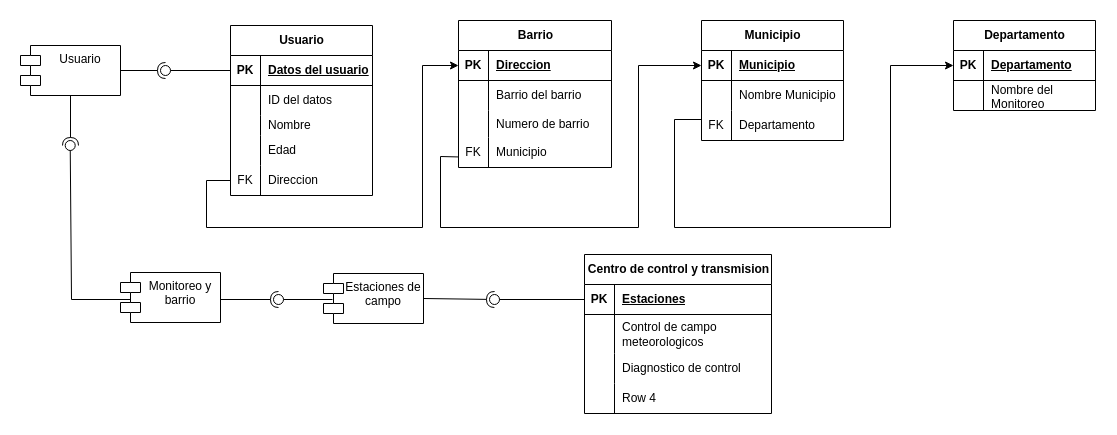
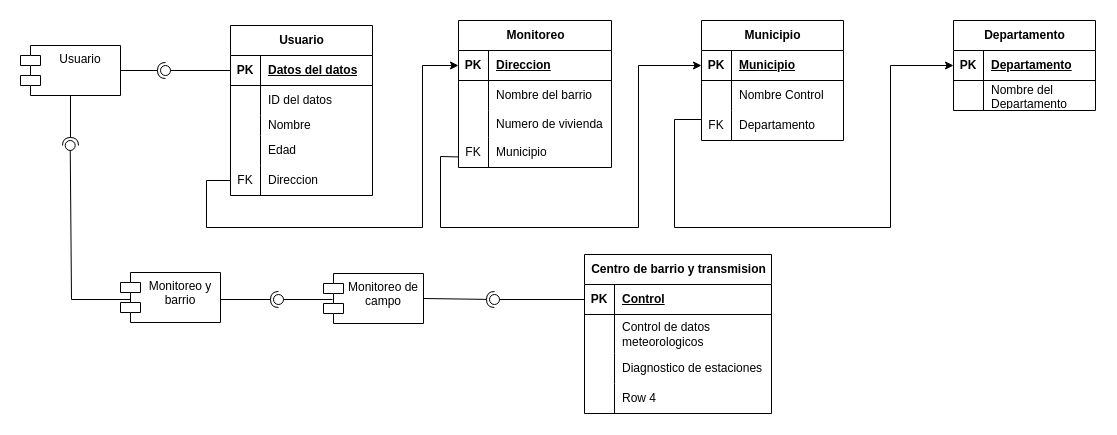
- <mxCell id="29" value="Barrio" style="shape=table;startSize=30;container=1;collapsible=1;childLayout=tableLayout;fixedRows=1;rowLines=0;fontStyle=1;align=center;resizeLast=1;html=1;" vertex="1" parent="1"><mxGeometry x="458" y="20" width="153" height="147" as="geometry"><mxRectangle x="290" y="50" width="70" height="30" as="alternateBounds" /></mxGeometry></mxCell>
+ <mxCell id="29" value="Monitoreo" style="shape=table;startSize=30;container=1;collapsible=1;childLayout=tableLayout;fixedRows=1;rowLines=0;fontStyle=1;align=center;resizeLast=1;html=1;" vertex="1" parent="1"><mxGeometry x="458" y="20" width="153" height="147" as="geometry"><mxRectangle x="290" y="50" width="70" height="30" as="alternateBounds" /></mxGeometry></mxCell>
- <mxCell id="15" value="Datos del usuario" style="shape=partialRectangle;connectable=0;fillColor=none;top=0;left=0;bottom=0;right=0;align=left;spacingLeft=6;fontStyle=5;overflow=hidden;whiteSpace=wrap;html=1;" vertex="1" parent="13"><mxGeometry x="30" width="112" height="30" as="geometry"><mxRectangle width="112" height="30" as="alternateBounds" /></mxGeometry></mxCell>
+ <mxCell id="15" value="Datos del datos" style="shape=partialRectangle;connectable=0;fillColor=none;top=0;left=0;bottom=0;right=0;align=left;spacingLeft=6;fontStyle=5;overflow=hidden;whiteSpace=wrap;html=1;" vertex="1" parent="13"><mxGeometry x="30" width="112" height="30" as="geometry"><mxRectangle width="112" height="30" as="alternateBounds" /></mxGeometry></mxCell>
- <mxCell id="35" value="Barrio del barrio" style="shape=partialRectangle;connectable=0;fillColor=none;top=0;left=0;bottom=0;right=0;align=left;spacingLeft=6;overflow=hidden;whiteSpace=wrap;html=1;" vertex="1" parent="33"><mxGeometry x="30" width="123" height="30" as="geometry"><mxRectangle width="123" height="30" as="alternateBounds" /></mxGeometry></mxCell>
+ <mxCell id="35" value="Nombre del barrio" style="shape=partialRectangle;connectable=0;fillColor=none;top=0;left=0;bottom=0;right=0;align=left;spacingLeft=6;overflow=hidden;whiteSpace=wrap;html=1;" vertex="1" parent="33"><mxGeometry x="30" width="123" height="30" as="geometry"><mxRectangle width="123" height="30" as="alternateBounds" /></mxGeometry></mxCell>
- <mxCell id="49" value="Nombre Municipio" style="shape=partialRectangle;connectable=0;fillColor=none;top=0;left=0;bottom=0;right=0;align=left;spacingLeft=6;overflow=hidden;whiteSpace=wrap;html=1;" vertex="1" parent="47"><mxGeometry x="30" width="112" height="30" as="geometry"><mxRectangle width="112" height="30" as="alternateBounds" /></mxGeometry></mxCell>
+ <mxCell id="49" value="Nombre Control" style="shape=partialRectangle;connectable=0;fillColor=none;top=0;left=0;bottom=0;right=0;align=left;spacingLeft=6;overflow=hidden;whiteSpace=wrap;html=1;" vertex="1" parent="47"><mxGeometry x="30" width="112" height="30" as="geometry"><mxRectangle width="112" height="30" as="alternateBounds" /></mxGeometry></mxCell>
- <mxCell id="59" value="Nombre del Monitoreo" style="shape=partialRectangle;connectable=0;fillColor=none;top=0;left=0;bottom=0;right=0;align=left;spacingLeft=6;overflow=hidden;whiteSpace=wrap;html=1;" vertex="1" parent="57"><mxGeometry x="30" width="112" height="30" as="geometry"><mxRectangle width="112" height="30" as="alternateBounds" /></mxGeometry></mxCell>
+ <mxCell id="59" value="Nombre del Departamento" style="shape=partialRectangle;connectable=0;fillColor=none;top=0;left=0;bottom=0;right=0;align=left;spacingLeft=6;overflow=hidden;whiteSpace=wrap;html=1;" vertex="1" parent="57"><mxGeometry x="30" width="112" height="30" as="geometry"><mxRectangle width="112" height="30" as="alternateBounds" /></mxGeometry></mxCell>
- <mxCell id="38" value="Numero de barrio" style="shape=partialRectangle;connectable=0;fillColor=none;top=0;left=0;bottom=0;right=0;align=left;spacingLeft=6;overflow=hidden;whiteSpace=wrap;html=1;" vertex="1" parent="36"><mxGeometry x="30" width="123" height="27" as="geometry"><mxRectangle width="123" height="27" as="alternateBounds" /></mxGeometry></mxCell>
+ <mxCell id="38" value="Numero de vivienda" style="shape=partialRectangle;connectable=0;fillColor=none;top=0;left=0;bottom=0;right=0;align=left;spacingLeft=6;overflow=hidden;whiteSpace=wrap;html=1;" vertex="1" parent="36"><mxGeometry x="30" width="123" height="27" as="geometry"><mxRectangle width="123" height="27" as="alternateBounds" /></mxGeometry></mxCell>
- <mxCell id="67" value="Centro de control y transmision" style="shape=table;startSize=30;container=1;collapsible=1;childLayout=tableLayout;fixedRows=1;rowLines=0;fontStyle=1;align=center;resizeLast=1;html=1;" vertex="1" parent="1"><mxGeometry x="584" y="254" width="187" height="159" as="geometry" /></mxCell>
+ <mxCell id="67" value="Centro de barrio y transmision" style="shape=table;startSize=30;container=1;collapsible=1;childLayout=tableLayout;fixedRows=1;rowLines=0;fontStyle=1;align=center;resizeLast=1;html=1;" vertex="1" parent="1"><mxGeometry x="584" y="254" width="187" height="159" as="geometry" /></mxCell>
- <mxCell id="3" value="Estaciones de campo" style="shape=module;align=left;spacingLeft=20;align=center;verticalAlign=top;whiteSpace=wrap;html=1;" vertex="1" parent="1"><mxGeometry x="323" y="273" width="100" height="50" as="geometry" /></mxCell>
+ <mxCell id="3" value="Monitoreo de campo" style="shape=module;align=left;spacingLeft=20;align=center;verticalAlign=top;whiteSpace=wrap;html=1;" vertex="1" parent="1"><mxGeometry x="323" y="273" width="100" height="50" as="geometry" /></mxCell>
- <mxCell id="70" value="Estaciones" style="shape=partialRectangle;connectable=0;fillColor=none;top=0;left=0;bottom=0;right=0;align=left;spacingLeft=6;fontStyle=5;overflow=hidden;whiteSpace=wrap;html=1;" vertex="1" parent="68"><mxGeometry x="30" width="157" height="30" as="geometry"><mxRectangle width="157" height="30" as="alternateBounds" /></mxGeometry></mxCell>
+ <mxCell id="70" value="Control" style="shape=partialRectangle;connectable=0;fillColor=none;top=0;left=0;bottom=0;right=0;align=left;spacingLeft=6;fontStyle=5;overflow=hidden;whiteSpace=wrap;html=1;" vertex="1" parent="68"><mxGeometry x="30" width="157" height="30" as="geometry"><mxRectangle width="157" height="30" as="alternateBounds" /></mxGeometry></mxCell>
- <mxCell id="73" value="Control de campo meteorologicos" style="shape=partialRectangle;connectable=0;fillColor=none;top=0;left=0;bottom=0;right=0;align=left;spacingLeft=6;overflow=hidden;whiteSpace=wrap;html=1;" vertex="1" parent="71"><mxGeometry x="30" width="157" height="39" as="geometry"><mxRectangle width="157" height="39" as="alternateBounds" /></mxGeometry></mxCell>
+ <mxCell id="73" value="Control de datos meteorologicos" style="shape=partialRectangle;connectable=0;fillColor=none;top=0;left=0;bottom=0;right=0;align=left;spacingLeft=6;overflow=hidden;whiteSpace=wrap;html=1;" vertex="1" parent="71"><mxGeometry x="30" width="157" height="39" as="geometry"><mxRectangle width="157" height="39" as="alternateBounds" /></mxGeometry></mxCell>
- <mxCell id="76" value="Diagnostico de control" style="shape=partialRectangle;connectable=0;fillColor=none;top=0;left=0;bottom=0;right=0;align=left;spacingLeft=6;overflow=hidden;whiteSpace=wrap;html=1;" vertex="1" parent="74"><mxGeometry x="30" width="157" height="30" as="geometry"><mxRectangle width="157" height="30" as="alternateBounds" /></mxGeometry></mxCell>
+ <mxCell id="76" value="Diagnostico de estaciones" style="shape=partialRectangle;connectable=0;fillColor=none;top=0;left=0;bottom=0;right=0;align=left;spacingLeft=6;overflow=hidden;whiteSpace=wrap;html=1;" vertex="1" parent="74"><mxGeometry x="30" width="157" height="30" as="geometry"><mxRectangle width="157" height="30" as="alternateBounds" /></mxGeometry></mxCell>
